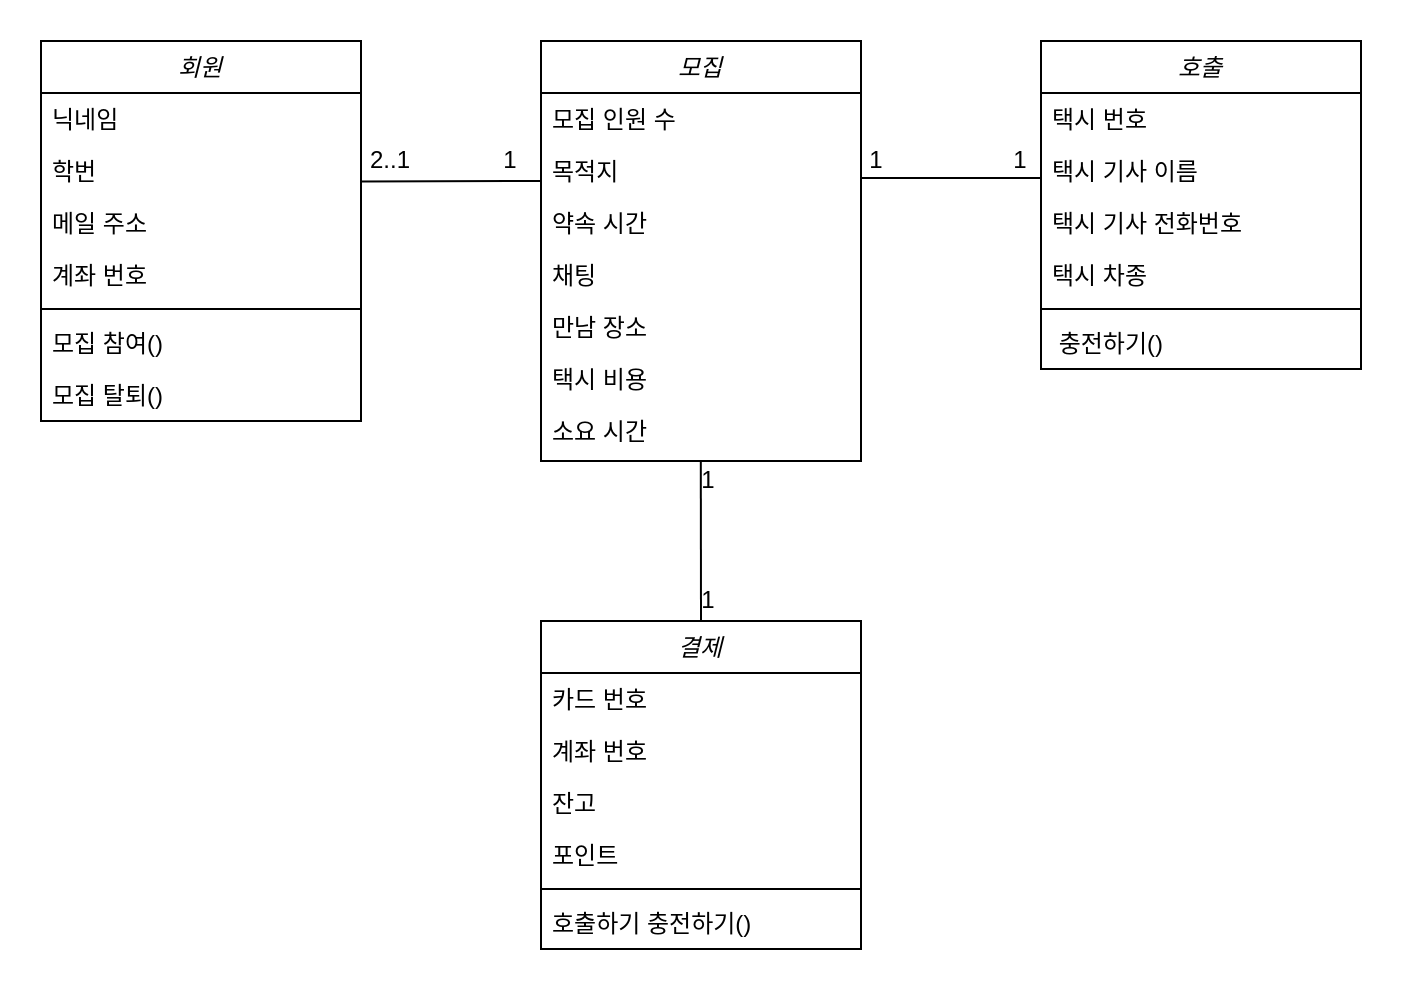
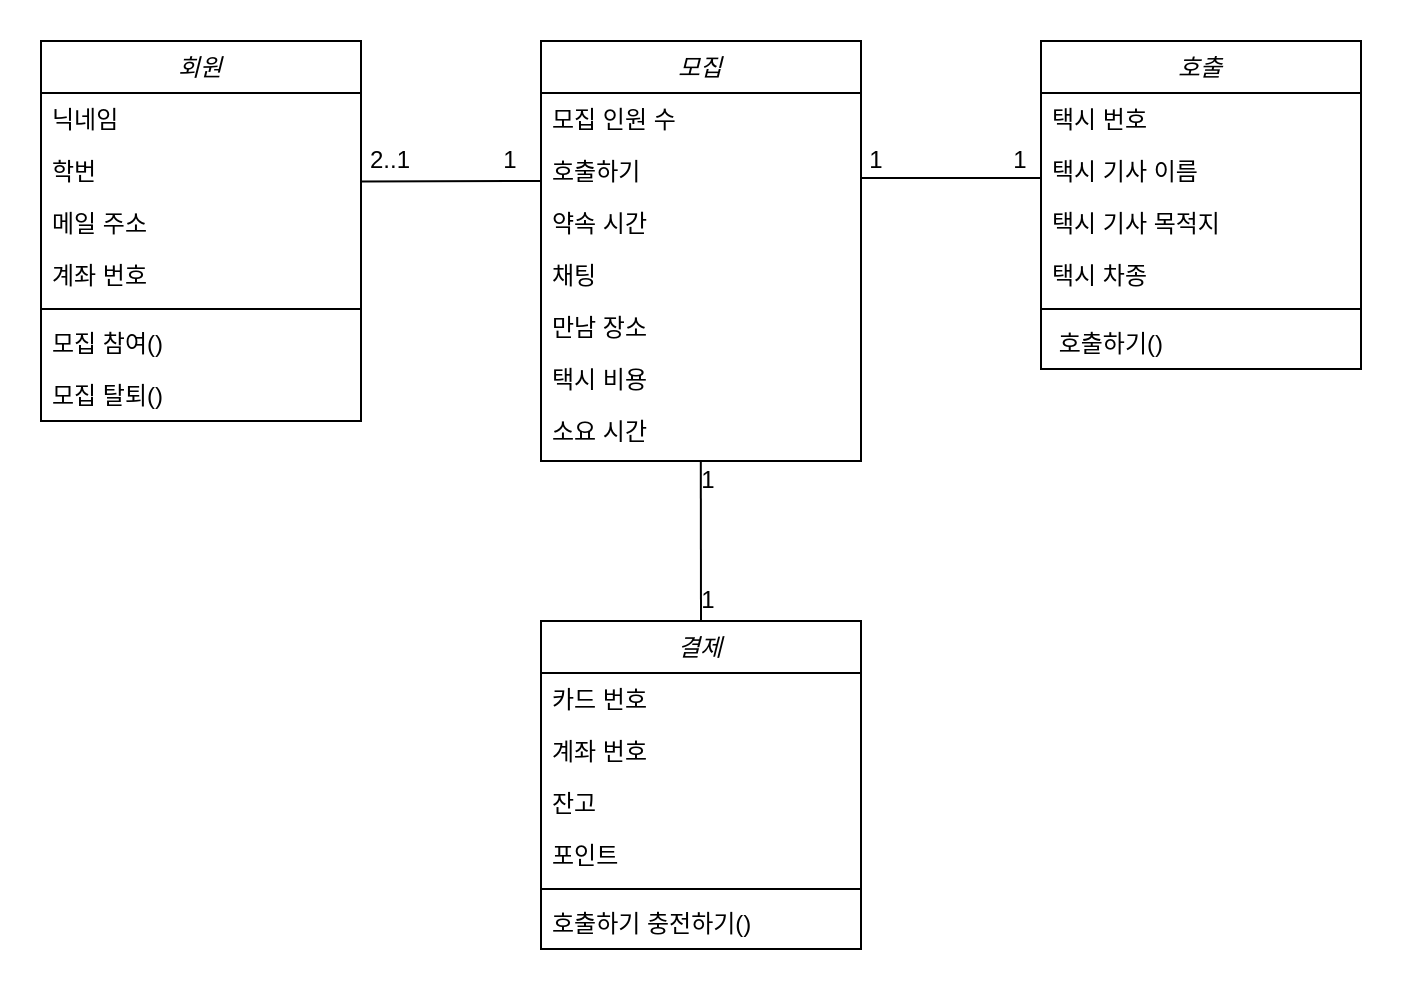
- <mxCell id="12" value="목적지" style="text;align=left;verticalAlign=top;spacingLeft=4;spacingRight=4;overflow=hidden;rotatable=0;points=[[0,0.5],[1,0.5]];portConstraint=eastwest;rounded=0;shadow=0;html=0;" vertex="1" parent="10"><mxGeometry y="52" width="160" height="26" as="geometry" /></mxCell>
+ <mxCell id="12" value="호출하기" style="text;align=left;verticalAlign=top;spacingLeft=4;spacingRight=4;overflow=hidden;rotatable=0;points=[[0,0.5],[1,0.5]];portConstraint=eastwest;rounded=0;shadow=0;html=0;" vertex="1" parent="10"><mxGeometry y="52" width="160" height="26" as="geometry" /></mxCell>
- <mxCell id="21" value="택시 기사 전화번호" style="text;align=left;verticalAlign=top;spacingLeft=4;spacingRight=4;overflow=hidden;rotatable=0;points=[[0,0.5],[1,0.5]];portConstraint=eastwest;rounded=0;shadow=0;html=0;" vertex="1" parent="18"><mxGeometry y="78" width="160" height="26" as="geometry" /></mxCell>
+ <mxCell id="21" value="택시 기사 목적지" style="text;align=left;verticalAlign=top;spacingLeft=4;spacingRight=4;overflow=hidden;rotatable=0;points=[[0,0.5],[1,0.5]];portConstraint=eastwest;rounded=0;shadow=0;html=0;" vertex="1" parent="18"><mxGeometry y="78" width="160" height="26" as="geometry" /></mxCell>
- <mxCell id="24" value=" 충전하기()" style="text;align=left;verticalAlign=top;spacingLeft=4;spacingRight=4;overflow=hidden;rotatable=0;points=[[0,0.5],[1,0.5]];portConstraint=eastwest;" vertex="1" parent="18"><mxGeometry y="138" width="160" height="26" as="geometry" /></mxCell>
+ <mxCell id="24" value=" 호출하기()" style="text;align=left;verticalAlign=top;spacingLeft=4;spacingRight=4;overflow=hidden;rotatable=0;points=[[0,0.5],[1,0.5]];portConstraint=eastwest;" vertex="1" parent="18"><mxGeometry y="138" width="160" height="26" as="geometry" /></mxCell>
